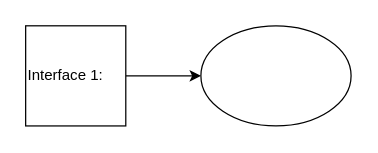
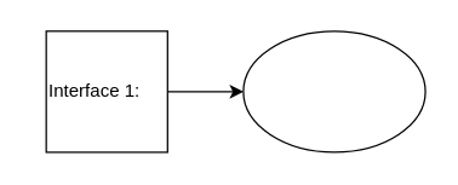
- <mxCell id="3" value="Interface 1:&lt;br&gt;" style="whiteSpace=wrap;html=1;aspect=fixed;align=left;" vertex="1" parent="1"><mxGeometry x="20" y="20" width="80" height="80" as="geometry" /></mxCell>
+ <mxCell id="3" value="Interface 1:&lt;br&gt;" style="whiteSpace=wrap;html=1;aspect=fixed;align=left;" vertex="1" parent="1"><mxGeometry x="30" y="20" width="80" height="80" as="geometry" /></mxCell>
